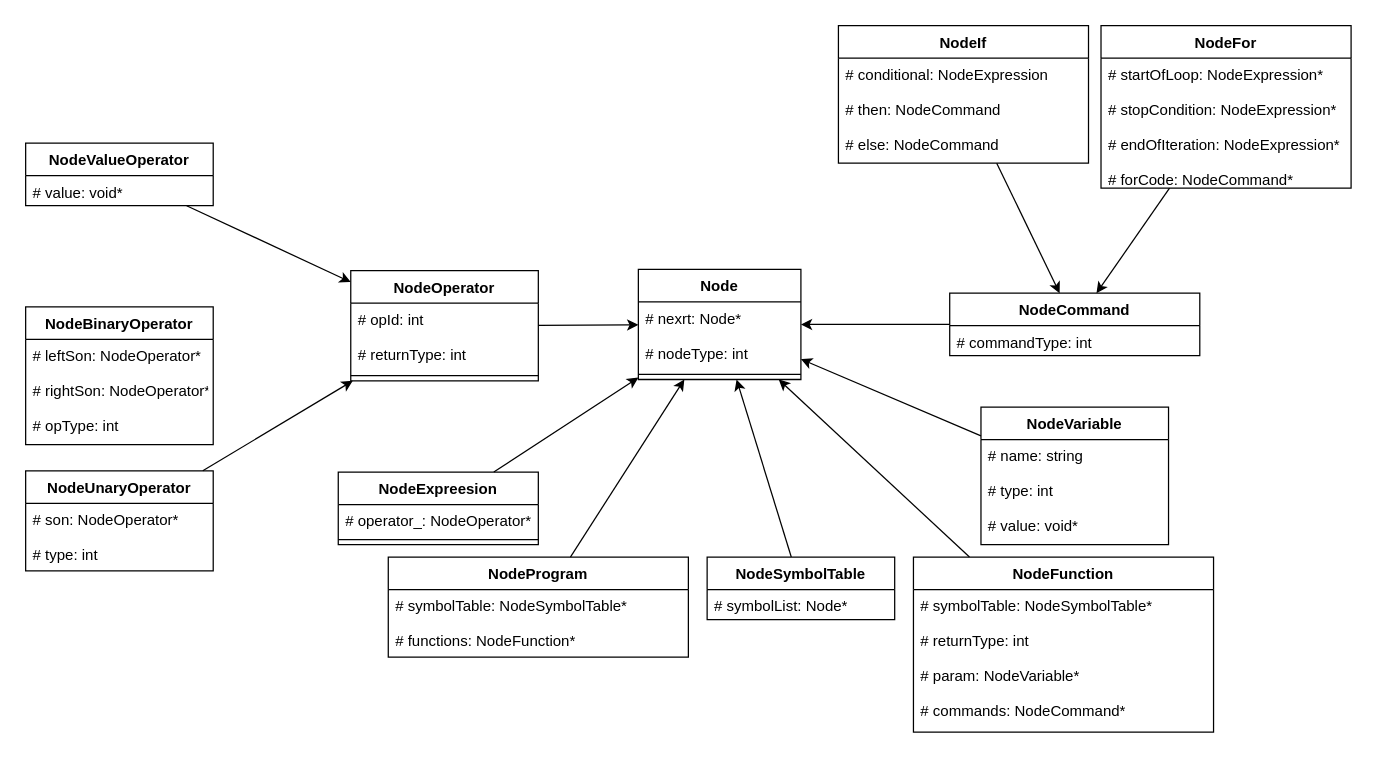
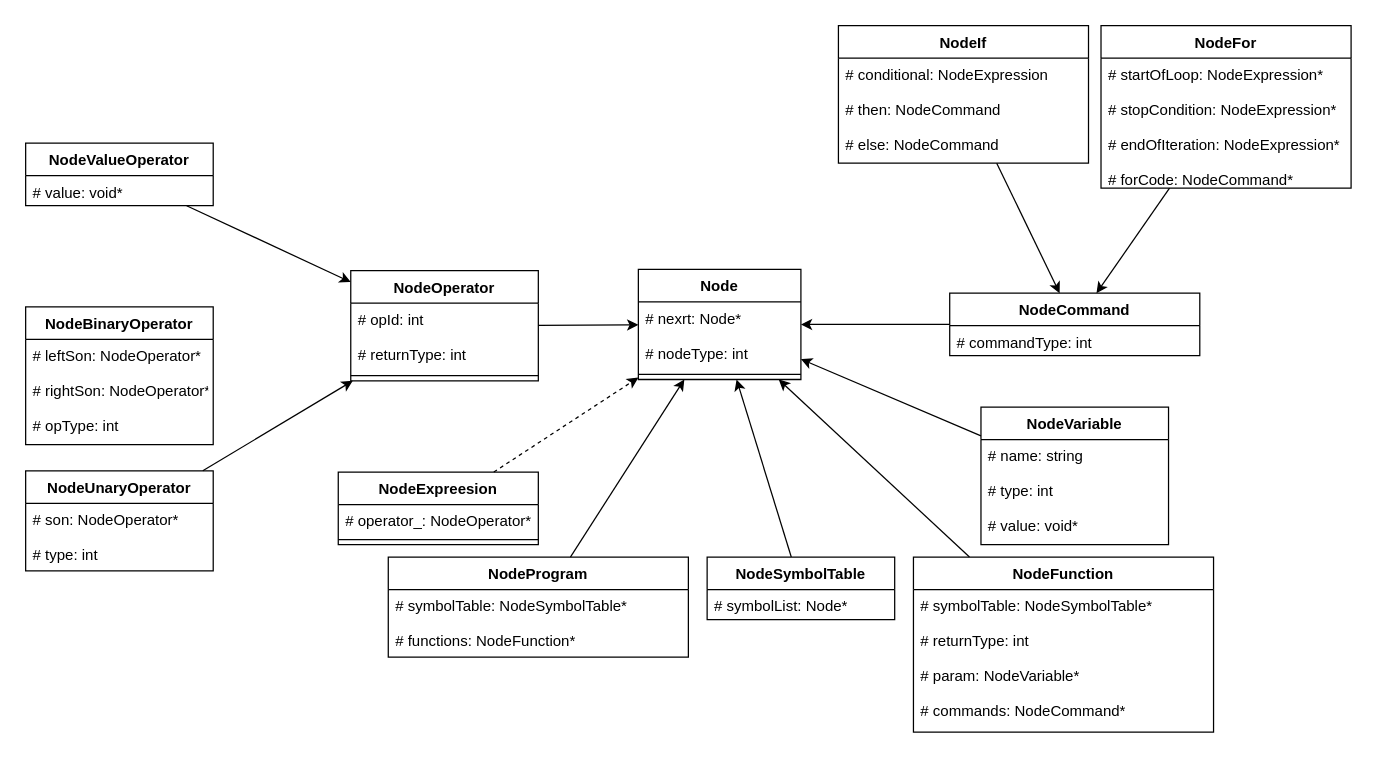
- <mxCell id="24" value="" style="endArrow=classic;html=1;" edge="1" parent="1" source="21" target="4"><mxGeometry width="50" height="50" relative="1" as="geometry"><mxPoint x="370" y="291.241" as="sourcePoint" /><mxPoint x="520" y="275.724" as="targetPoint" /></mxGeometry></mxCell>
+ <mxCell id="24" value="" style="endArrow=classic;html=1;dashed=1;" edge="1" parent="1" source="21" target="4"><mxGeometry width="50" height="50" relative="1" as="geometry"><mxPoint x="370" y="291.241" as="sourcePoint" /><mxPoint x="520" y="275.724" as="targetPoint" /></mxGeometry></mxCell>
